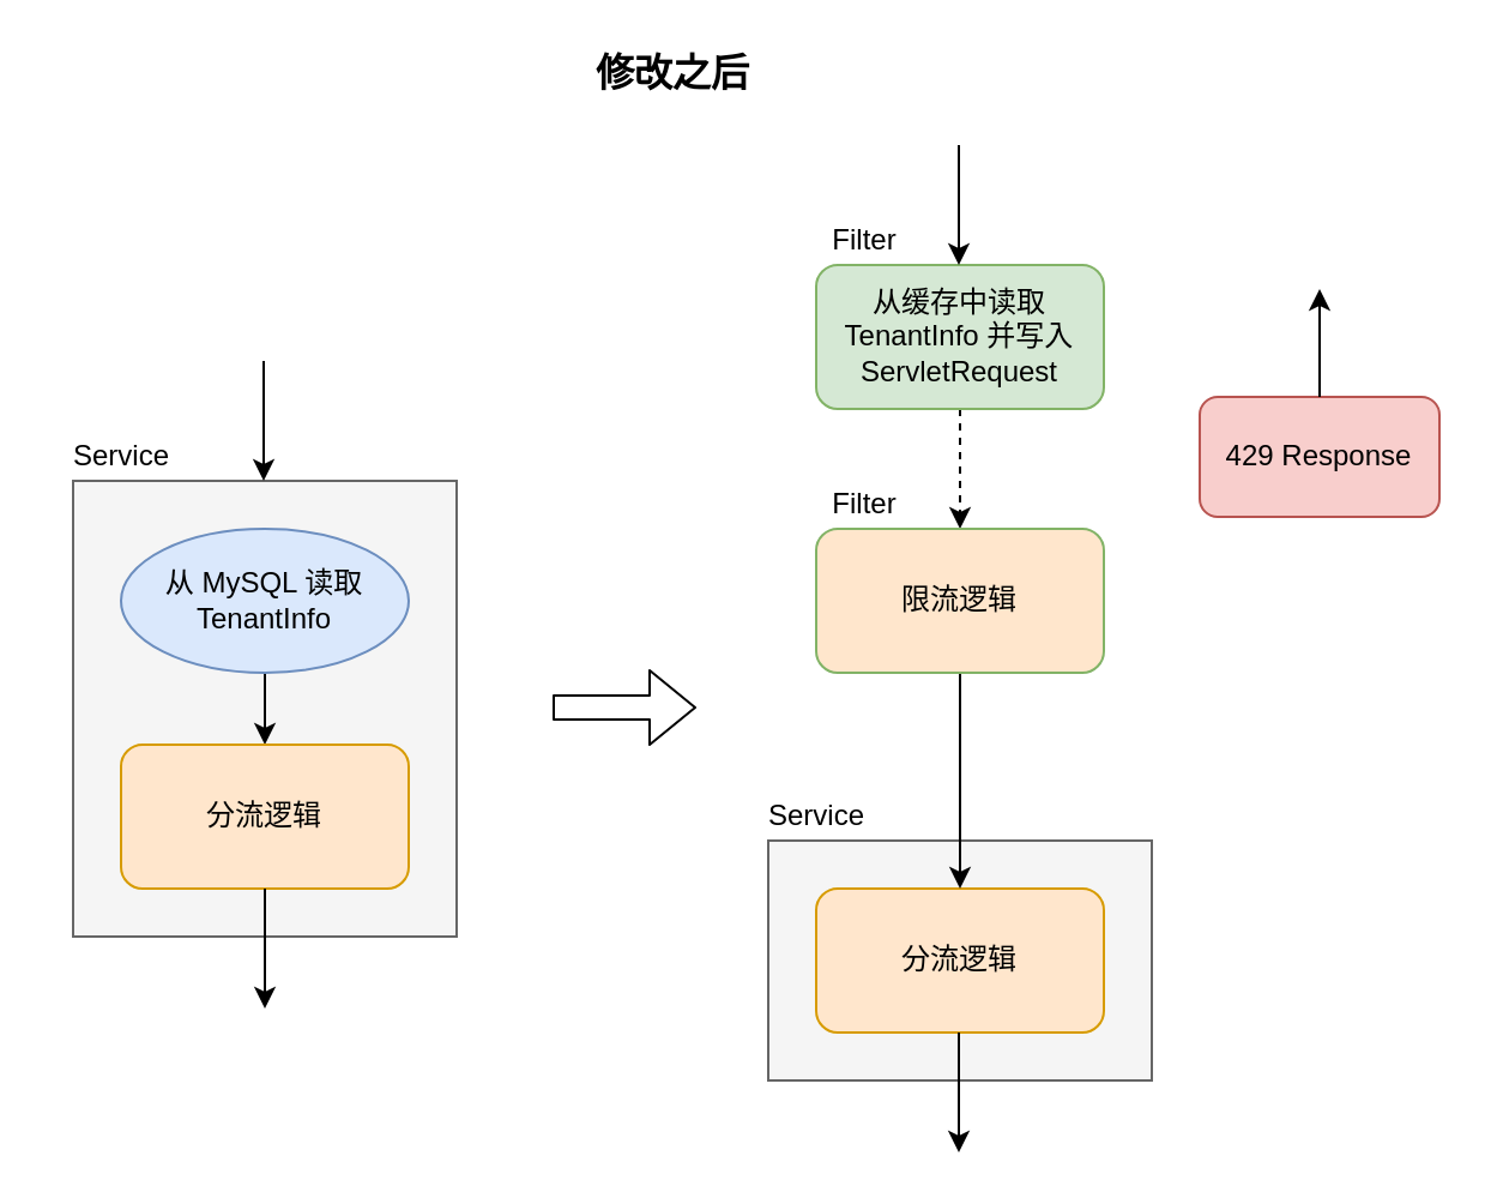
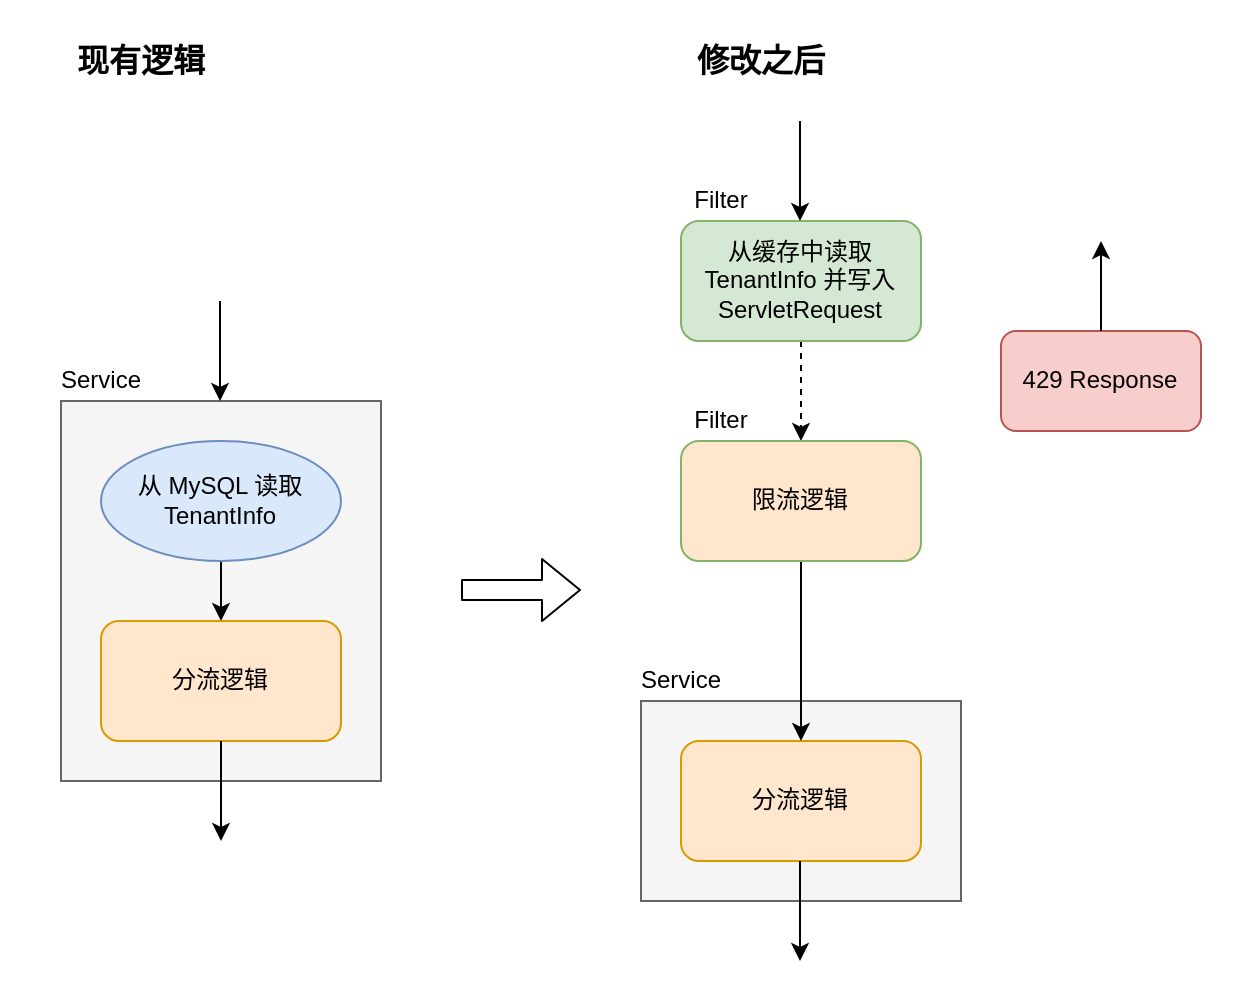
+ <mxCell id="23" value="现有逻辑" style="text;html=1;align=center;verticalAlign=middle;resizable=0;points=[];autosize=1;fontSize=16;fontStyle=1" vertex="1" parent="1"><mxGeometry x="30" y="20" width="80" height="20" as="geometry" /></mxCell>
- <mxCell id="24" value="修改之后" style="text;html=1;align=center;verticalAlign=middle;resizable=0;points=[];autosize=1;fontSize=16;fontStyle=1" vertex="1" parent="1"><mxGeometry x="240" y="20" width="80" height="20" as="geometry" /></mxCell>
+ <mxCell id="24" value="修改之后" style="text;html=1;align=center;verticalAlign=middle;resizable=0;points=[];autosize=1;fontSize=16;fontStyle=1" vertex="1" parent="1"><mxGeometry x="340" y="20" width="80" height="20" as="geometry" /></mxCell>
